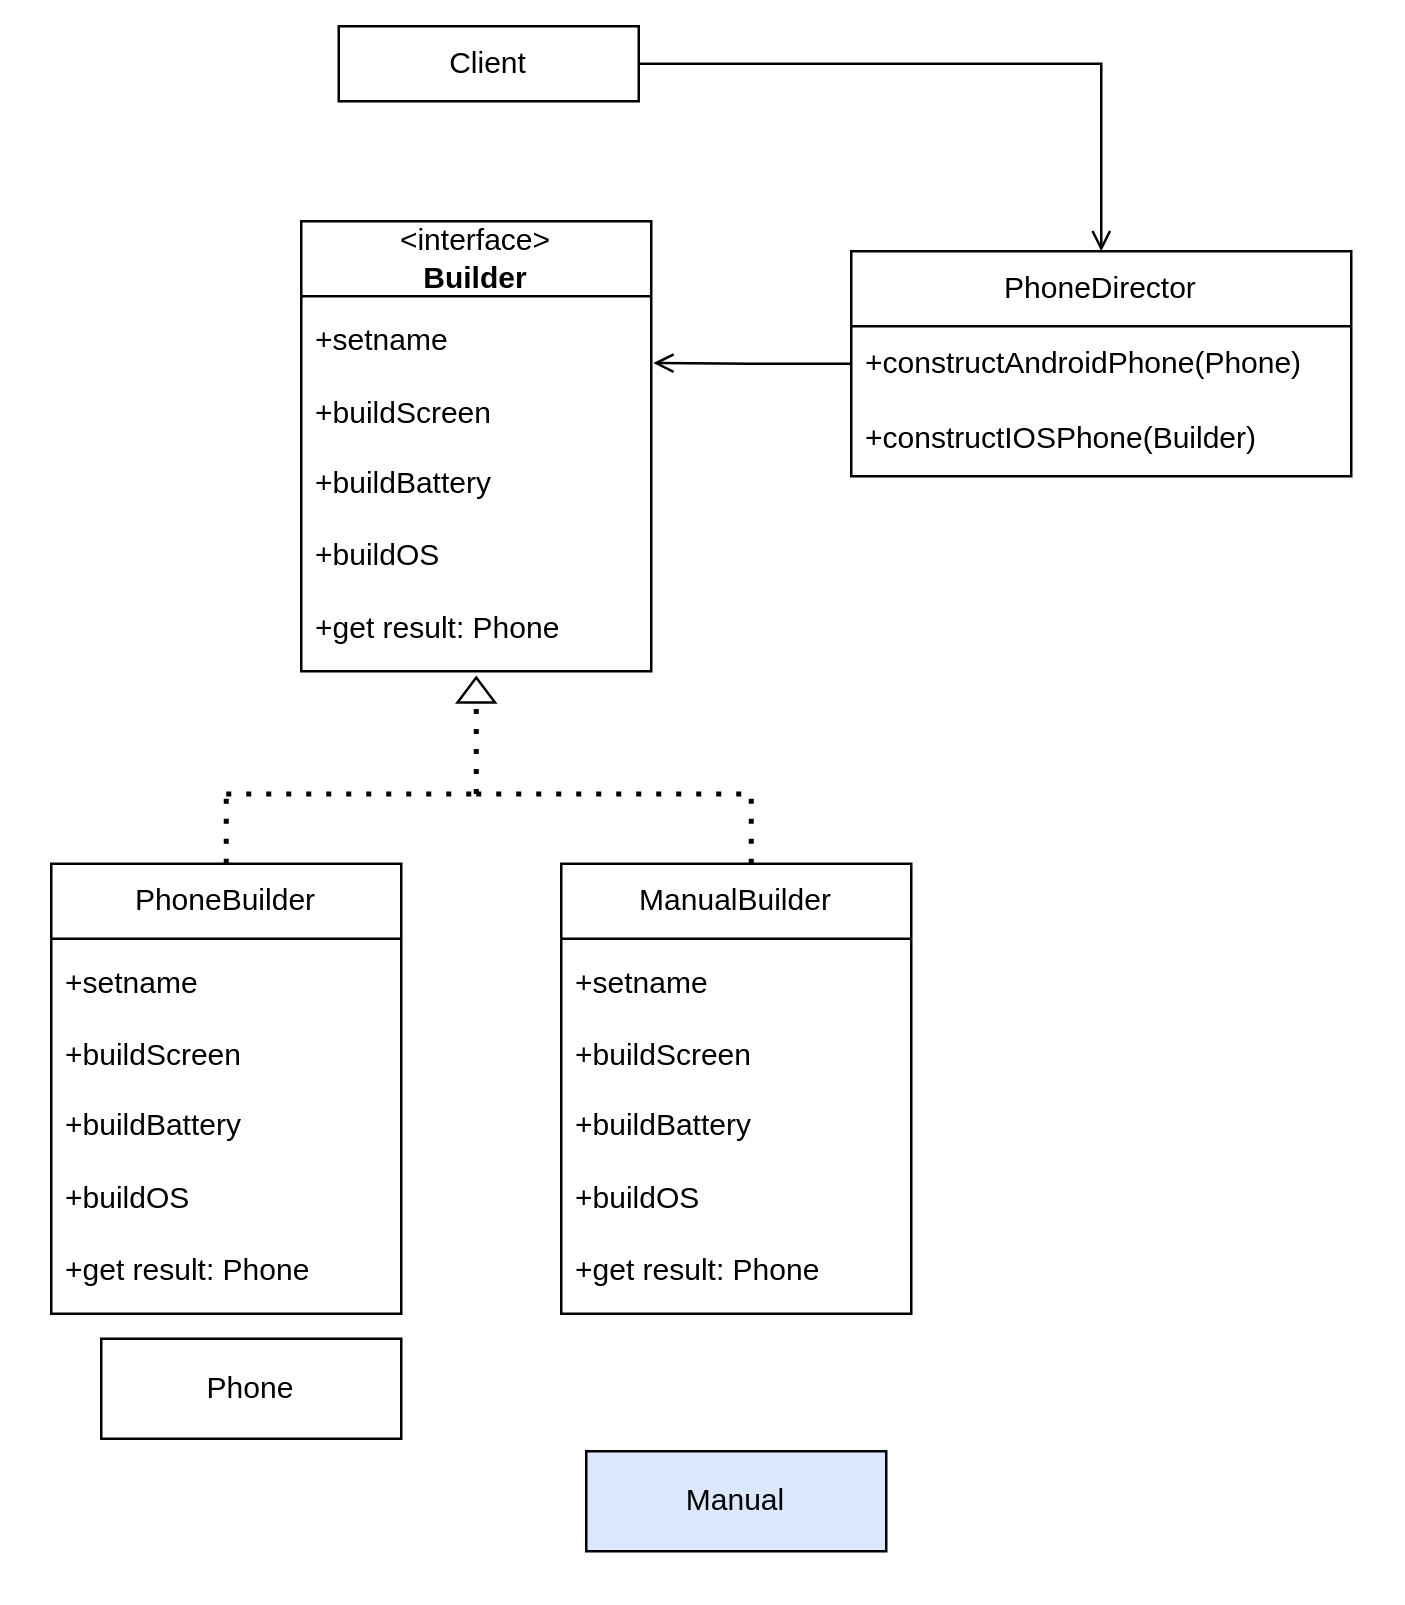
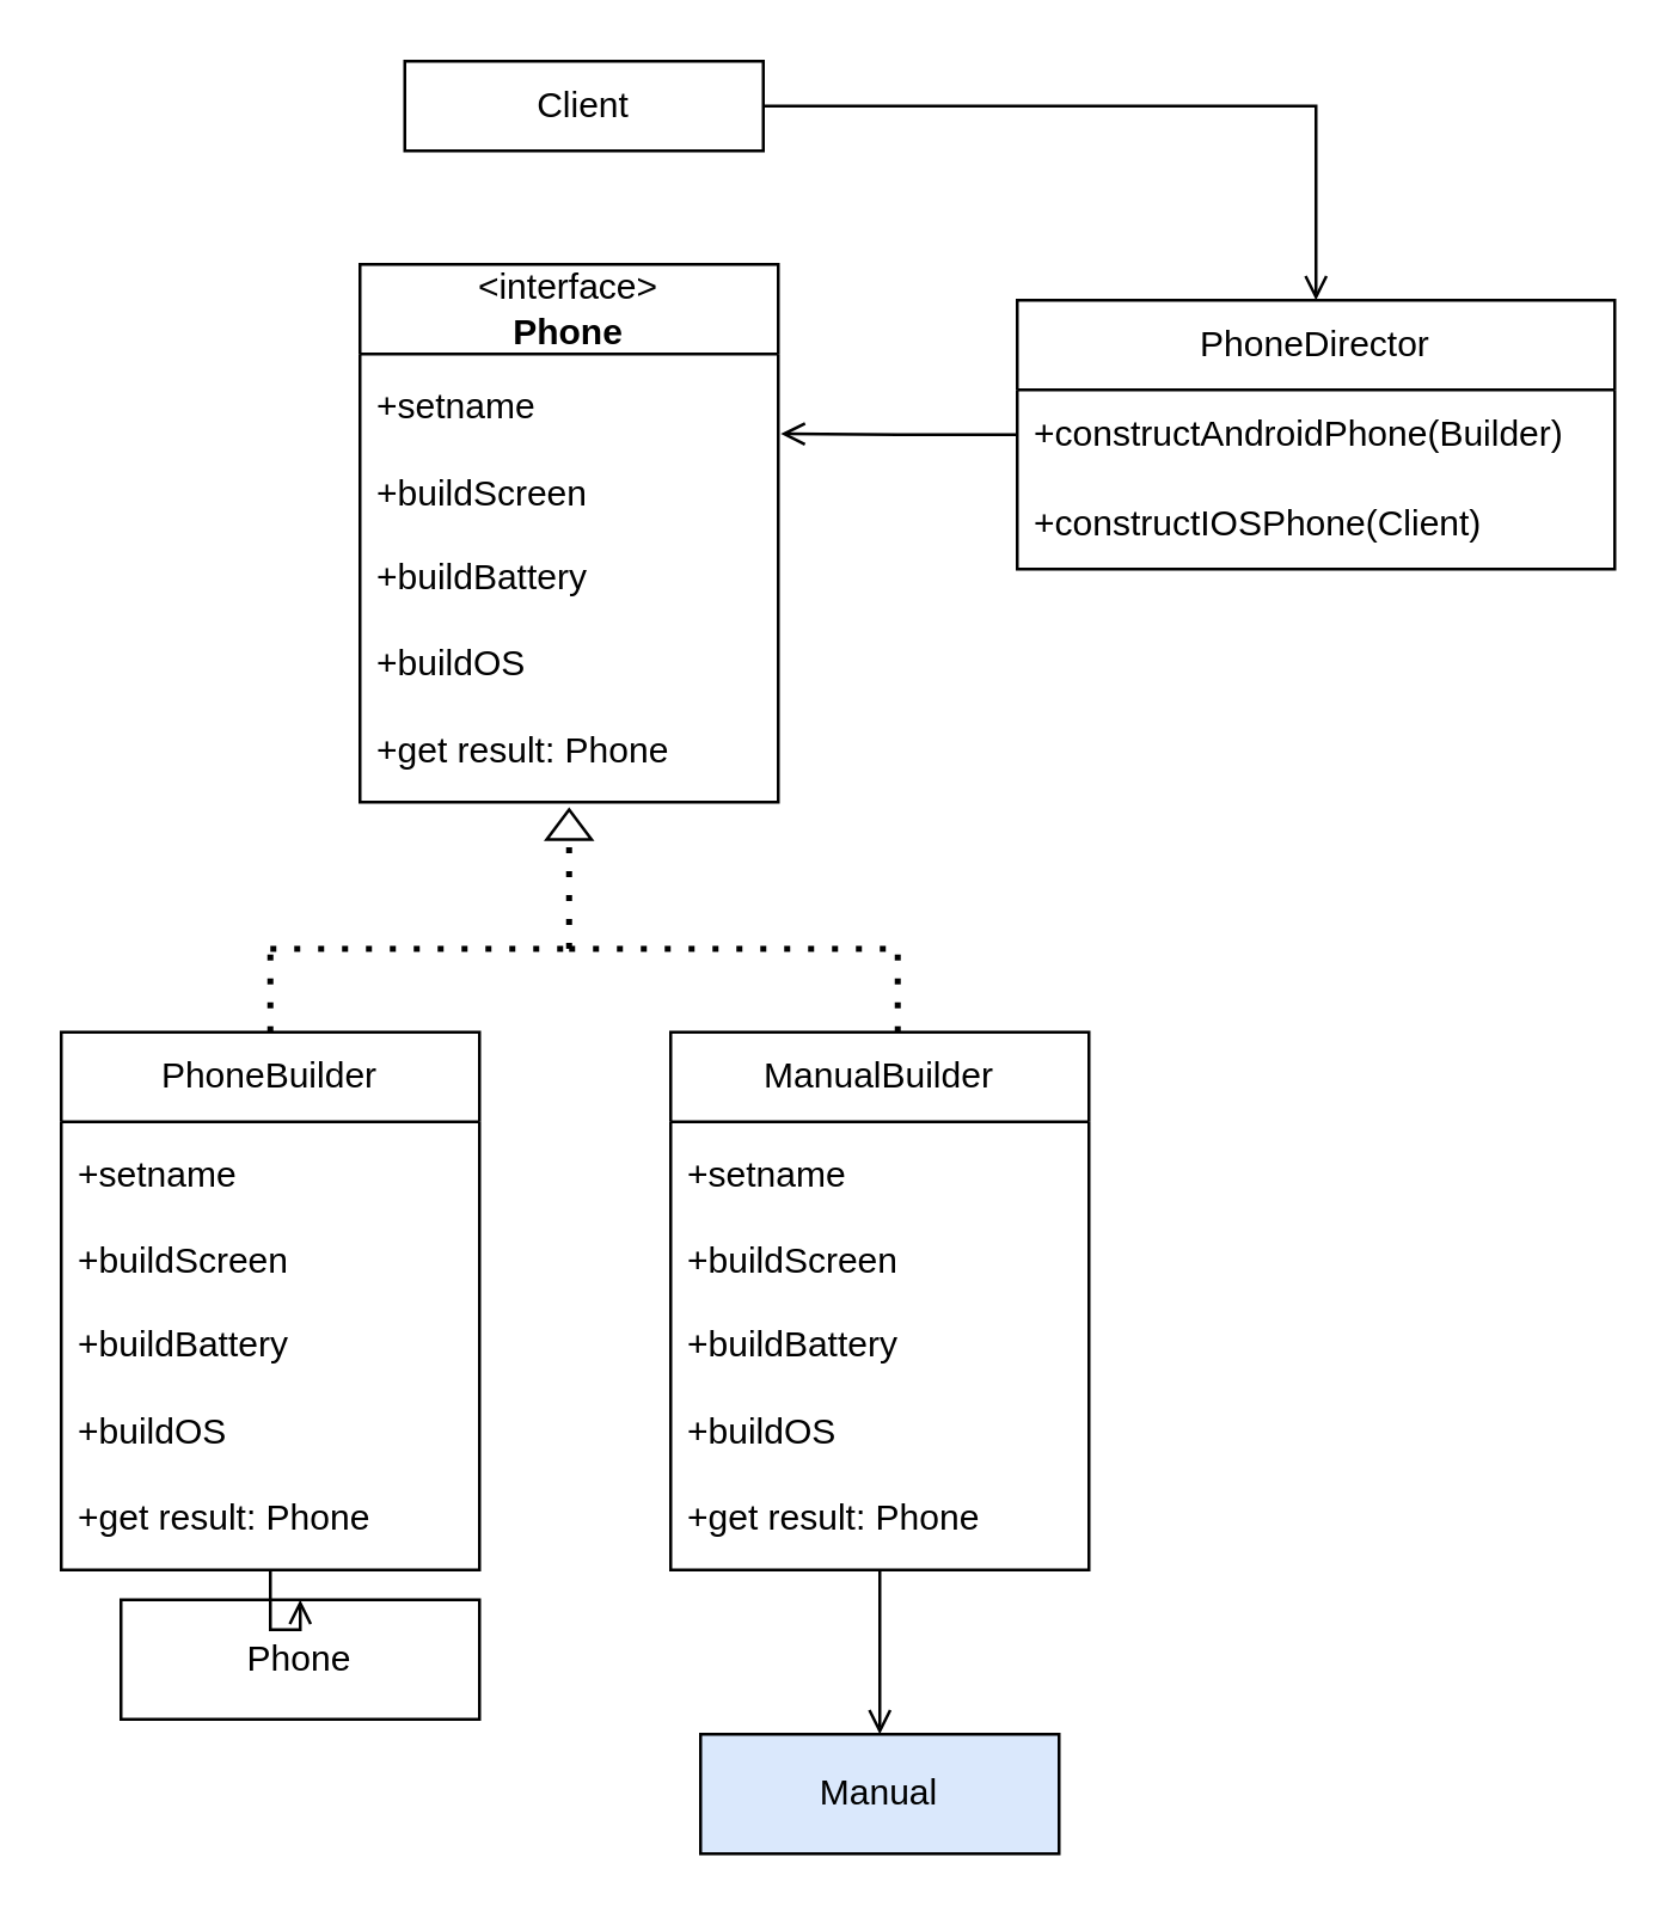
- <mxCell id="24" value="Client" style="rounded=0;whiteSpace=wrap;html=1;" vertex="1" parent="1"><mxGeometry x="135" y="10" width="120" height="30" as="geometry" /></mxCell>
+ <mxCell id="24" value="Client" style="rounded=0;whiteSpace=wrap;html=1;" vertex="1" parent="1"><mxGeometry x="135" y="20" width="120" height="30" as="geometry" /></mxCell>
- <mxCell id="10" value="&amp;lt;interface&amp;gt;&lt;br&gt;&lt;b&gt;Builder&lt;/b&gt;" style="swimlane;fontStyle=0;childLayout=stackLayout;horizontal=1;startSize=30;horizontalStack=0;resizeParent=1;resizeParentMax=0;resizeLast=0;collapsible=1;marginBottom=0;whiteSpace=wrap;html=1;" vertex="1" parent="1"><mxGeometry x="120" y="88" width="140" height="180" as="geometry" /></mxCell>
+ <mxCell id="10" value="&amp;lt;interface&amp;gt;&lt;br&gt;&lt;b&gt;Phone&lt;/b&gt;" style="swimlane;fontStyle=0;childLayout=stackLayout;horizontal=1;startSize=30;horizontalStack=0;resizeParent=1;resizeParentMax=0;resizeLast=0;collapsible=1;marginBottom=0;whiteSpace=wrap;html=1;" vertex="1" parent="1"><mxGeometry x="120" y="88" width="140" height="180" as="geometry" /></mxCell>
- <mxCell id="20" value="+constructAndroidPhone(Phone)" style="text;strokeColor=none;fillColor=none;align=left;verticalAlign=middle;spacingLeft=4;spacingRight=4;overflow=hidden;points=[[0,0.5],[1,0.5]];portConstraint=eastwest;rotatable=0;whiteSpace=wrap;html=1;" vertex="1" parent="19"><mxGeometry y="30" width="200" height="30" as="geometry" /></mxCell>
+ <mxCell id="20" value="+constructAndroidPhone(Builder)" style="text;strokeColor=none;fillColor=none;align=left;verticalAlign=middle;spacingLeft=4;spacingRight=4;overflow=hidden;points=[[0,0.5],[1,0.5]];portConstraint=eastwest;rotatable=0;whiteSpace=wrap;html=1;" vertex="1" parent="19"><mxGeometry y="30" width="200" height="30" as="geometry" /></mxCell>
- <mxCell id="21" value="+constructIOSPhone(Builder)" style="text;strokeColor=none;fillColor=none;align=left;verticalAlign=middle;spacingLeft=4;spacingRight=4;overflow=hidden;points=[[0,0.5],[1,0.5]];portConstraint=eastwest;rotatable=0;whiteSpace=wrap;html=1;" vertex="1" parent="19"><mxGeometry y="60" width="200" height="30" as="geometry" /></mxCell>
+ <mxCell id="21" value="+constructIOSPhone(Client)" style="text;strokeColor=none;fillColor=none;align=left;verticalAlign=middle;spacingLeft=4;spacingRight=4;overflow=hidden;points=[[0,0.5],[1,0.5]];portConstraint=eastwest;rotatable=0;whiteSpace=wrap;html=1;" vertex="1" parent="19"><mxGeometry y="60" width="200" height="30" as="geometry" /></mxCell>
+ <mxCell id="4" style="edgeStyle=orthogonalEdgeStyle;rounded=0;orthogonalLoop=1;jettySize=auto;html=1;entryX=0.5;entryY=0;entryDx=0;entryDy=0;endArrow=open;endFill=0;" edge="1" parent="1" source="5" target="3"><mxGeometry relative="1" as="geometry" /></mxCell>
+ <mxCell id="7" style="edgeStyle=orthogonalEdgeStyle;rounded=0;orthogonalLoop=1;jettySize=auto;html=1;endArrow=open;endFill=0;" edge="1" parent="1" source="8" target="2"><mxGeometry relative="1" as="geometry" /></mxCell>
